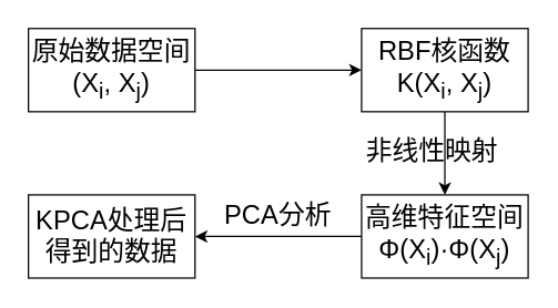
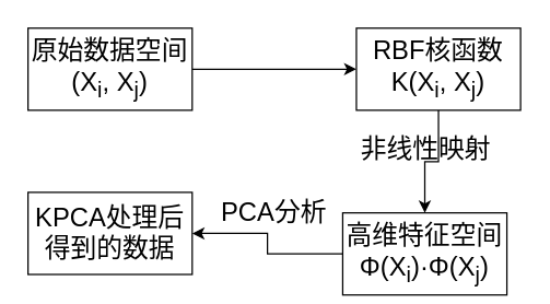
- <mxCell id="7" value="高维特征空间&lt;br&gt;Φ(X&lt;sub&gt;i&lt;/sub&gt;)·Φ(X&lt;sub&gt;j&lt;/sub&gt;)" style="rounded=0;whiteSpace=wrap;html=1;fontSize=19;" vertex="1" parent="1"><mxGeometry x="260" y="140" width="120" height="60" as="geometry" /></mxCell>
+ <mxCell id="7" value="高维特征空间&lt;br&gt;Φ(X&lt;sub&gt;i&lt;/sub&gt;)·Φ(X&lt;sub&gt;j&lt;/sub&gt;)" style="rounded=0;whiteSpace=wrap;html=1;fontSize=19;" vertex="1" parent="1"><mxGeometry x="250" y="155" width="120" height="60" as="geometry" /></mxCell>
